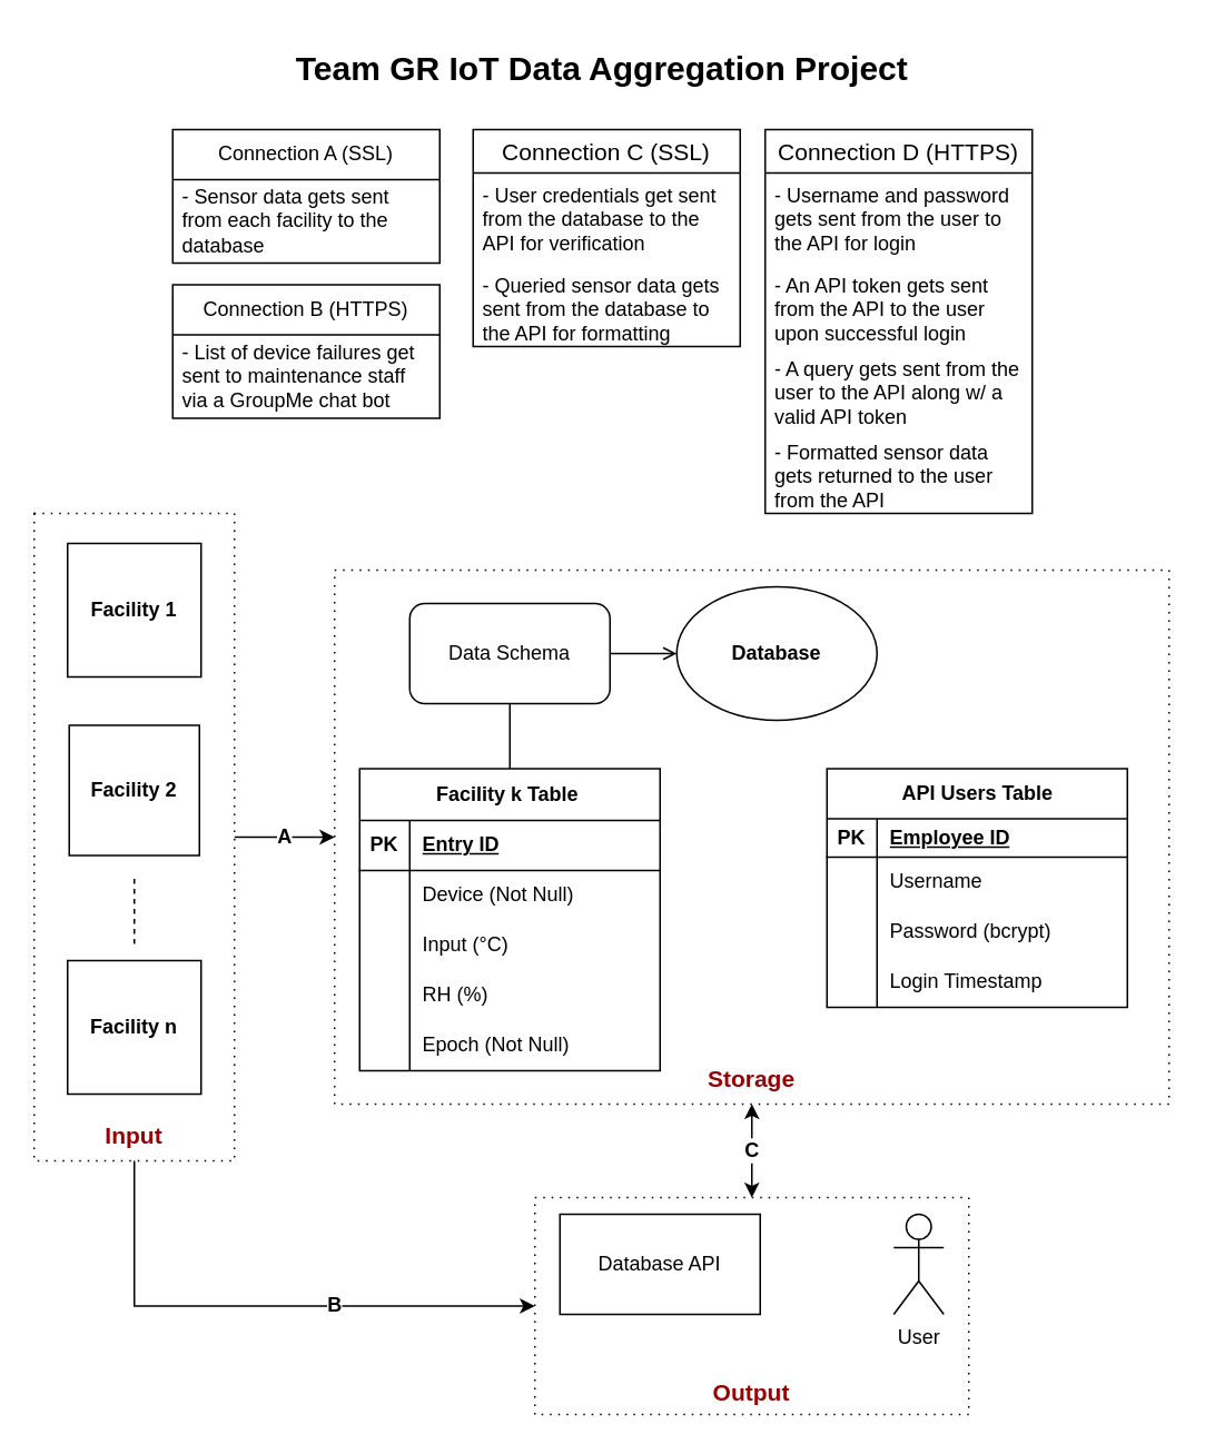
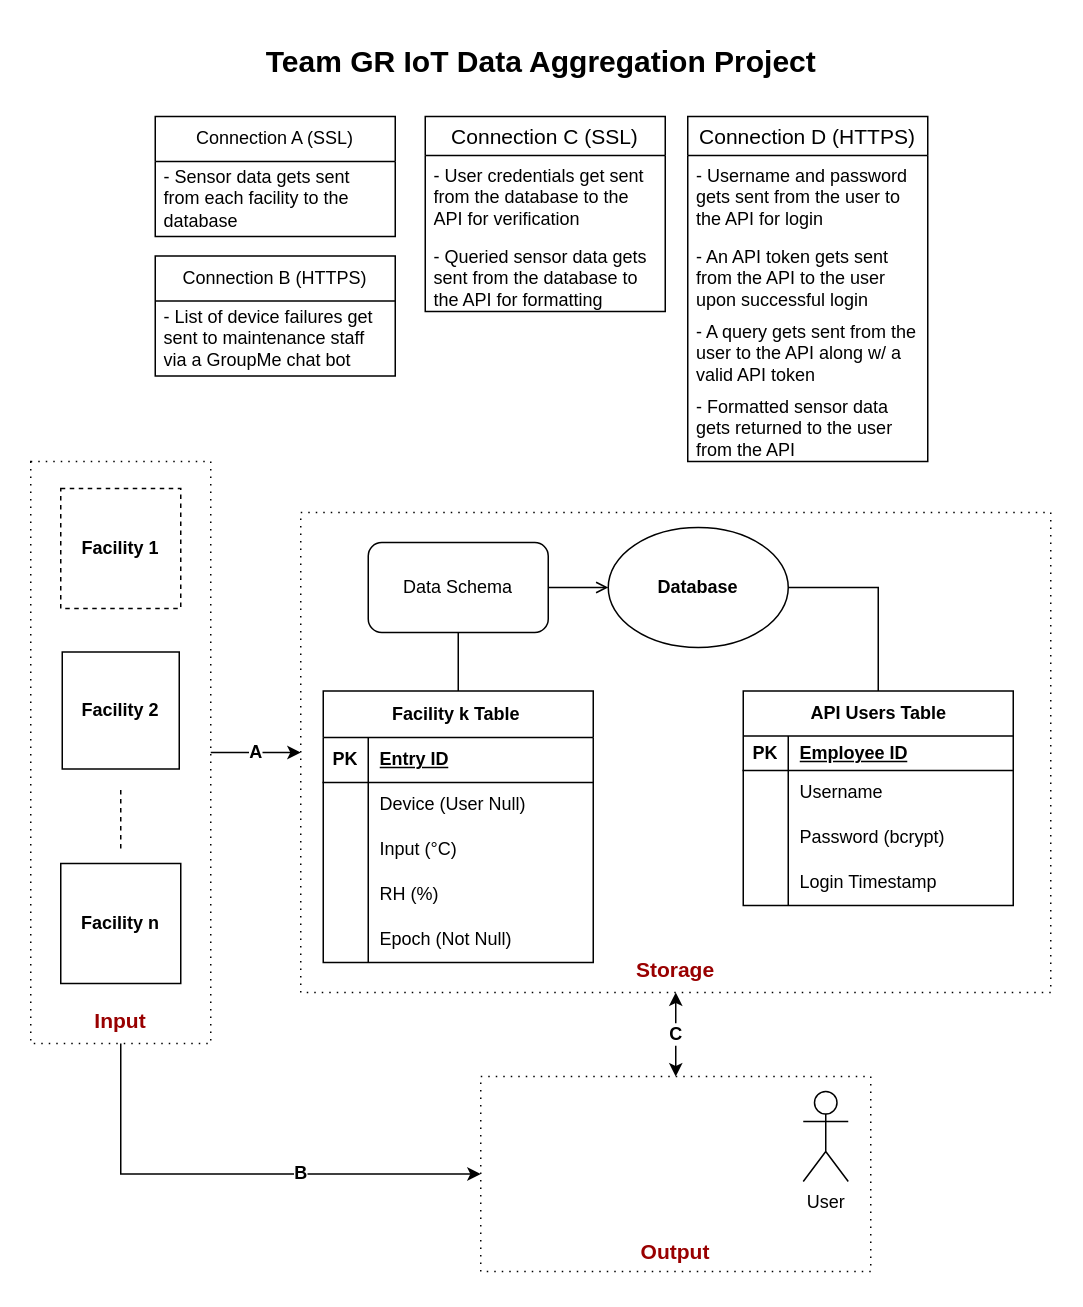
- <mxCell id="2" value="&lt;b&gt;Facility 1&lt;/b&gt;" style="whiteSpace=wrap;html=1;aspect=fixed;" parent="1" vertex="1"><mxGeometry x="40" y="325" width="80" height="80" as="geometry" /></mxCell>
+ <mxCell id="2" value="&lt;b&gt;Facility 1&lt;/b&gt;" style="whiteSpace=wrap;html=1;aspect=fixed;dashed=1;" parent="1" vertex="1"><mxGeometry x="40" y="325" width="80" height="80" as="geometry" /></mxCell>
+ <mxCell id="48" value="" style="endArrow=none;html=1;rounded=0;exitX=1;exitY=0.5;exitDx=0;exitDy=0;entryX=0.5;entryY=0;entryDx=0;entryDy=0;edgeStyle=orthogonalEdgeStyle;" edge="1" parent="1" source="6" target="49"><mxGeometry width="50" height="50" relative="1" as="geometry"><mxPoint x="545" y="533" as="sourcePoint" /><mxPoint x="568" y="460" as="targetPoint" /></mxGeometry></mxCell>
- <mxCell id="35" value="Device (Not Null)" style="shape=partialRectangle;connectable=0;fillColor=none;top=0;left=0;bottom=0;right=0;align=left;spacingLeft=6;overflow=hidden;whiteSpace=wrap;html=1;" vertex="1" parent="33"><mxGeometry x="30" width="150" height="30" as="geometry"><mxRectangle width="150" height="30" as="alternateBounds" /></mxGeometry></mxCell>
+ <mxCell id="35" value="Device (User Null)" style="shape=partialRectangle;connectable=0;fillColor=none;top=0;left=0;bottom=0;right=0;align=left;spacingLeft=6;overflow=hidden;whiteSpace=wrap;html=1;" vertex="1" parent="33"><mxGeometry x="30" width="150" height="30" as="geometry"><mxRectangle width="150" height="30" as="alternateBounds" /></mxGeometry></mxCell>
- <mxCell id="7" value="Database API" style="rounded=0;whiteSpace=wrap;html=1;" parent="1" vertex="1"><mxGeometry x="335" y="727" width="120" height="60" as="geometry" /></mxCell>
